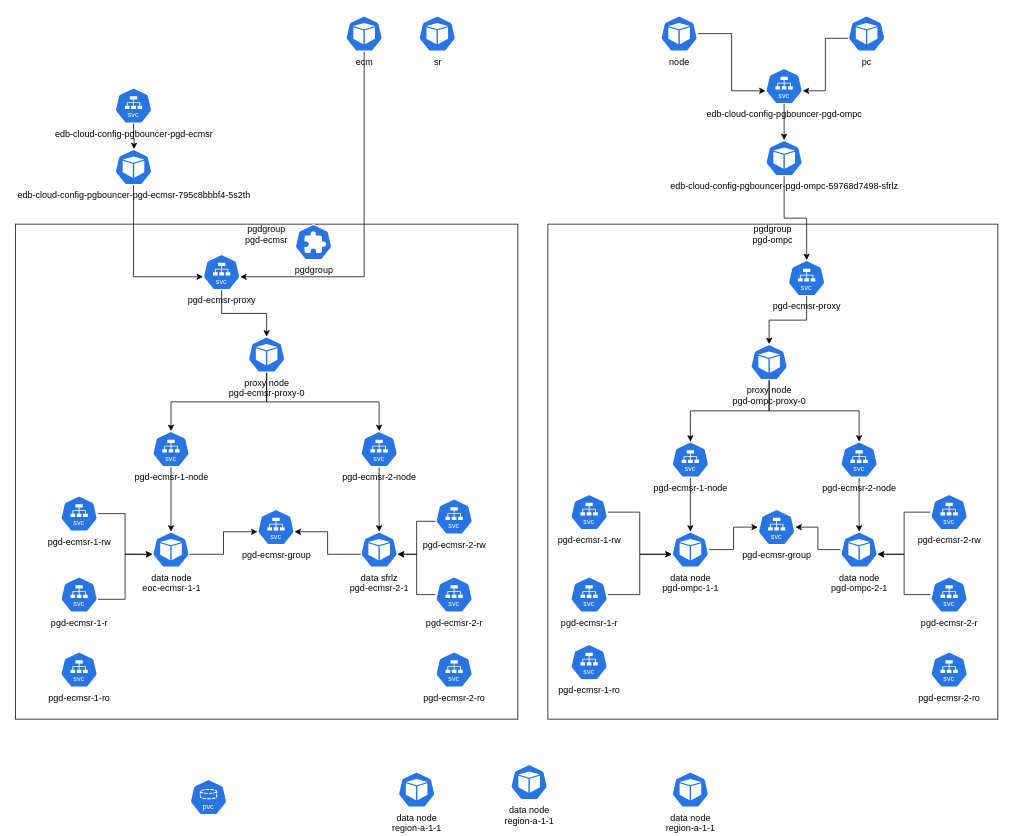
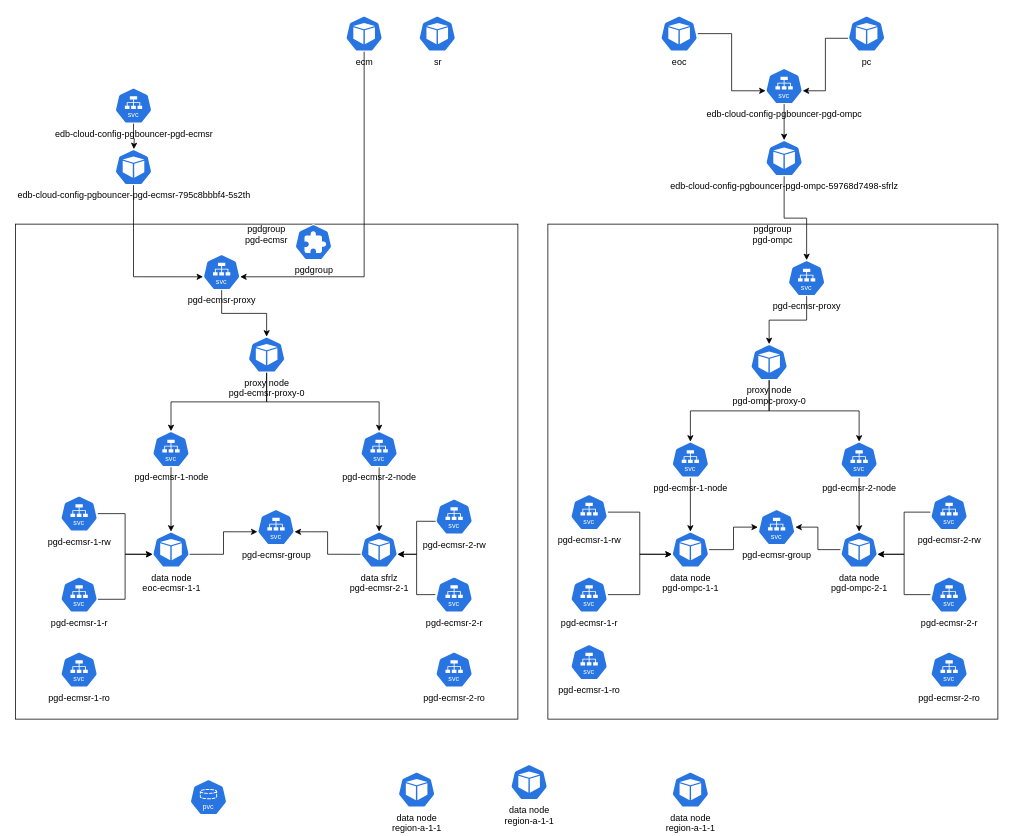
- <mxCell id="48" value="node" style="aspect=fixed;sketch=0;html=1;dashed=0;whitespace=wrap;verticalLabelPosition=bottom;verticalAlign=top;fillColor=#2875E2;strokeColor=#ffffff;points=[[0.005,0.63,0],[0.1,0.2,0],[0.9,0.2,0],[0.5,0,0],[0.995,0.63,0],[0.72,0.99,0],[0.5,1,0],[0.28,0.99,0]];shape=mxgraph.kubernetes.icon2;prIcon=pod" vertex="1" parent="1"><mxGeometry x="880" y="20" width="50" height="48" as="geometry" /></mxCell>
+ <mxCell id="48" value="eoc" style="aspect=fixed;sketch=0;html=1;dashed=0;whitespace=wrap;verticalLabelPosition=bottom;verticalAlign=top;fillColor=#2875E2;strokeColor=#ffffff;points=[[0.005,0.63,0],[0.1,0.2,0],[0.9,0.2,0],[0.5,0,0],[0.995,0.63,0],[0.72,0.99,0],[0.5,1,0],[0.28,0.99,0]];shape=mxgraph.kubernetes.icon2;prIcon=pod" vertex="1" parent="1"><mxGeometry x="880" y="20" width="50" height="48" as="geometry" /></mxCell>
